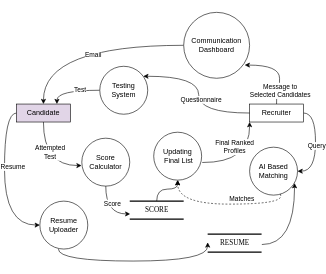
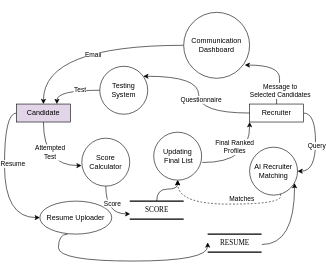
- <mxCell id="18" value="AI Based Matching" style="ellipse;whiteSpace=wrap;html=1;aspect=fixed;" parent="1" vertex="1"><mxGeometry x="409" y="245" width="80" height="80" as="geometry" /></mxCell>
+ <mxCell id="18" value="AI Recruiter Matching" style="ellipse;whiteSpace=wrap;html=1;aspect=fixed;" parent="1" vertex="1"><mxGeometry x="409" y="245" width="80" height="80" as="geometry" /></mxCell>
- <mxCell id="15" value="Resume Uploader" style="ellipse;whiteSpace=wrap;html=1;aspect=fixed;" parent="1" vertex="1"><mxGeometry x="59" y="335" width="80" height="80" as="geometry" /></mxCell>
+ <mxCell id="15" value="Resume Uploader" style="ellipse;whiteSpace=wrap;html=1;aspect=fixed;" parent="1" vertex="1"><mxGeometry x="59" y="335" width="120" height="55" as="geometry" /></mxCell>
